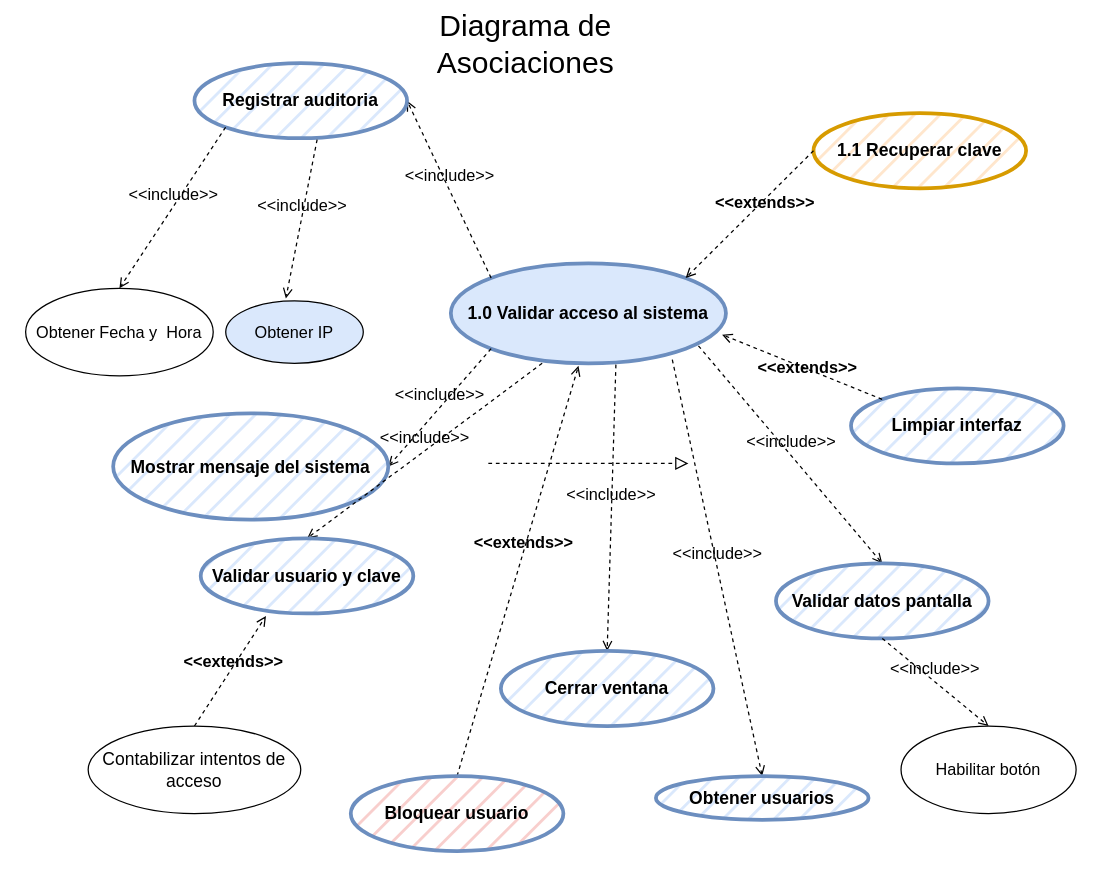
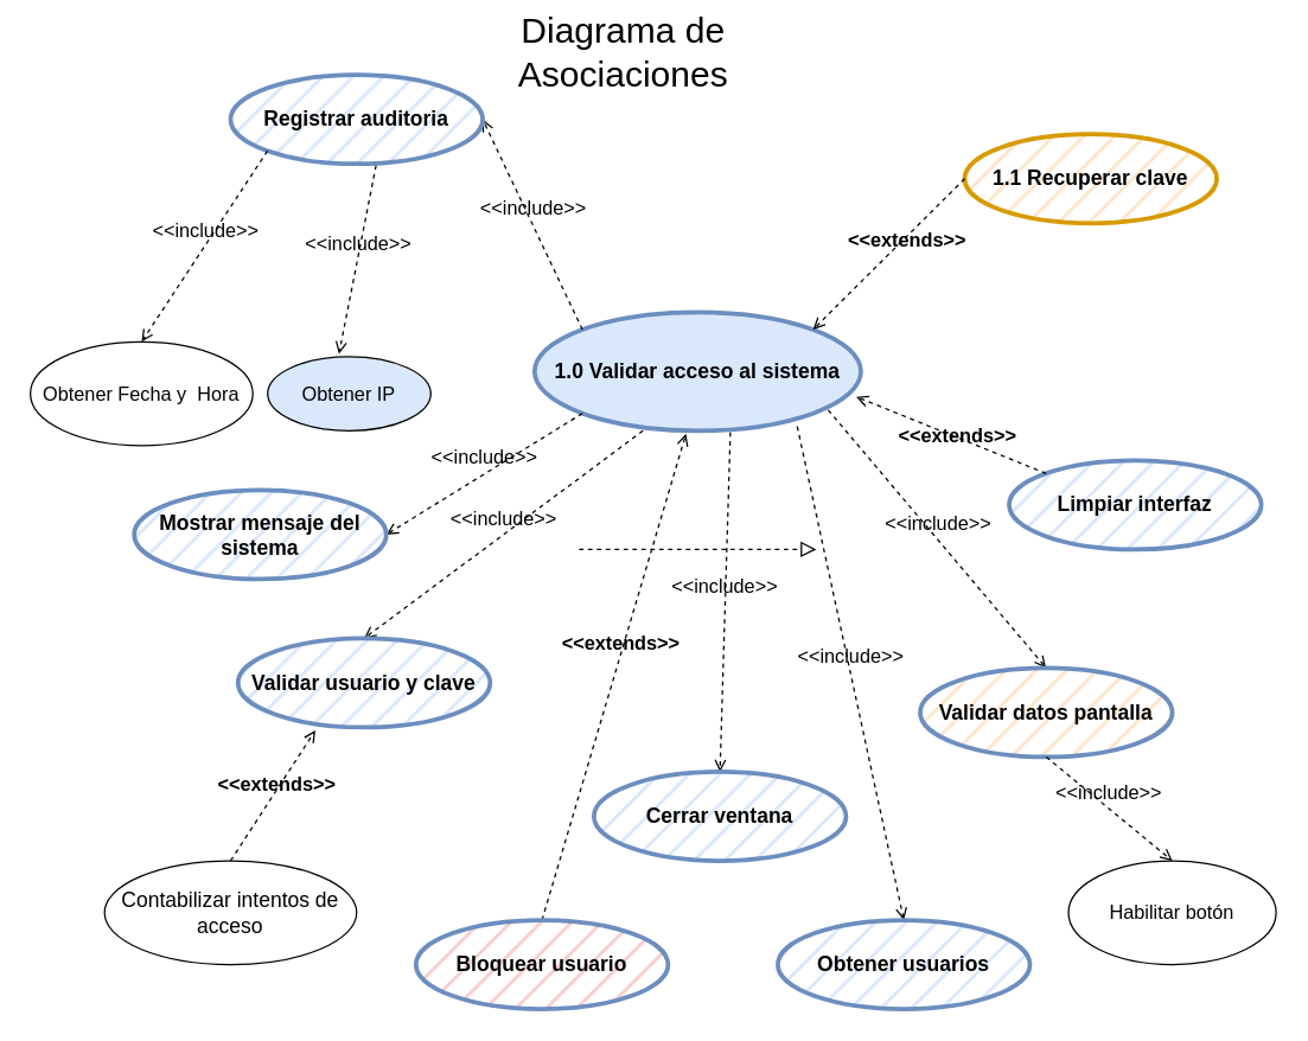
- <mxCell id="5" value="&lt;span style=&quot;font-size: 14px;&quot;&gt;&lt;b&gt;Mostrar mensaje del sistema&lt;/b&gt;&lt;/span&gt;" style="ellipse;whiteSpace=wrap;html=1;fillColor=#dae8fc;strokeColor=#6c8ebf;strokeWidth=3;fillStyle=hatch;" vertex="1" parent="1"><mxGeometry x="90" y="330" width="220" height="85" as="geometry" /></mxCell>
+ <mxCell id="5" value="&lt;span style=&quot;font-size: 14px;&quot;&gt;&lt;b&gt;Mostrar mensaje del sistema&lt;/b&gt;&lt;/span&gt;" style="ellipse;whiteSpace=wrap;html=1;fillColor=#dae8fc;strokeColor=#6c8ebf;strokeWidth=3;fillStyle=hatch;" vertex="1" parent="1"><mxGeometry x="90" y="330" width="170" height="60" as="geometry" /></mxCell>
- <mxCell id="16" value="&lt;b style=&quot;font-size: 14px;&quot;&gt;Validar datos pantalla&lt;/b&gt;" style="ellipse;whiteSpace=wrap;html=1;fillColor=#dae8fc;strokeColor=#6c8ebf;strokeWidth=3;fillStyle=hatch;" vertex="1" parent="1"><mxGeometry x="620" y="450" width="170" height="60" as="geometry" /></mxCell>
+ <mxCell id="16" value="&lt;b style=&quot;font-size: 14px;&quot;&gt;Validar datos pantalla&lt;/b&gt;" style="ellipse;whiteSpace=wrap;html=1;fillColor=#ffe6cc;strokeColor=#6c8ebf;strokeWidth=3;fillStyle=hatch;" vertex="1" parent="1"><mxGeometry x="620" y="450" width="170" height="60" as="geometry" /></mxCell>
- <mxCell id="13" value="&lt;b style=&quot;font-size: 14px;&quot;&gt;Obtener usuarios&lt;/b&gt;" style="ellipse;whiteSpace=wrap;html=1;fillColor=#dae8fc;strokeColor=#6c8ebf;strokeWidth=3;fillStyle=hatch;" vertex="1" parent="1"><mxGeometry x="524" y="620" width="170" height="35" as="geometry" /></mxCell>
+ <mxCell id="13" value="&lt;b style=&quot;font-size: 14px;&quot;&gt;Obtener usuarios&lt;/b&gt;" style="ellipse;whiteSpace=wrap;html=1;fillColor=#dae8fc;strokeColor=#6c8ebf;strokeWidth=3;fillStyle=hatch;" vertex="1" parent="1"><mxGeometry x="524" y="620" width="170" height="60" as="geometry" /></mxCell>
